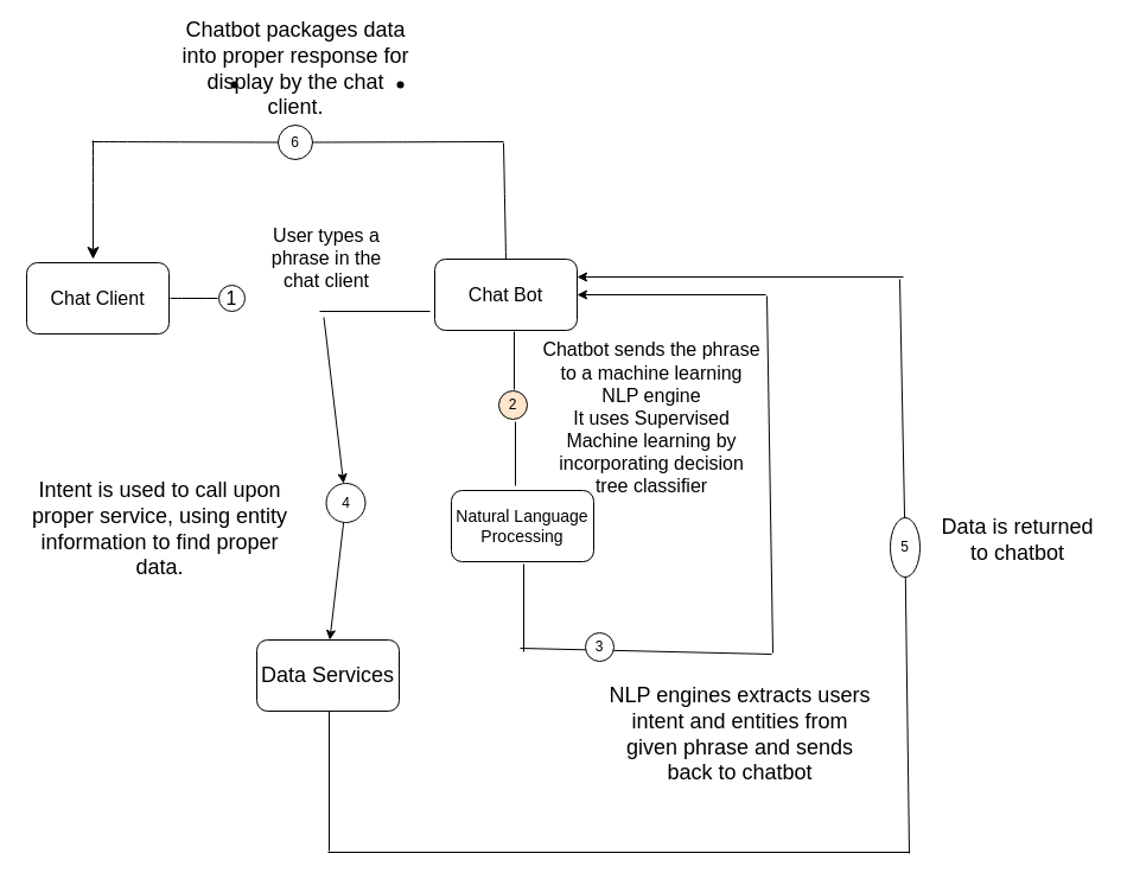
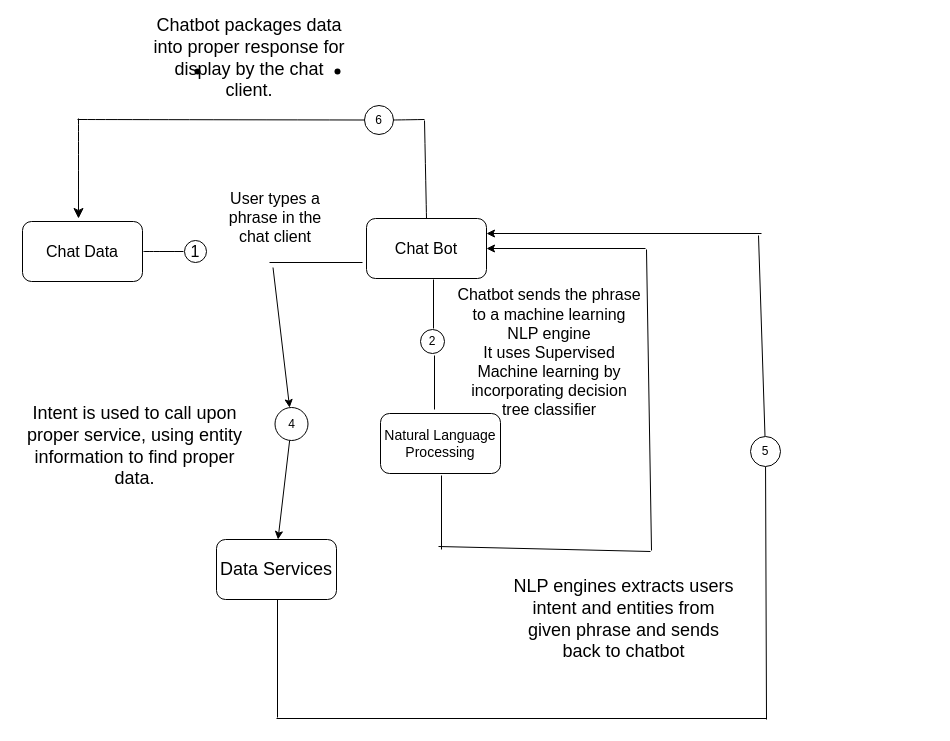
- <mxCell id="16" value="6" style="ellipse;whiteSpace=wrap;html=1;aspect=fixed;" vertex="1" parent="1"><mxGeometry x="234" y="105" width="29" height="29" as="geometry" /></mxCell>
+ <mxCell id="16" value="6" style="ellipse;whiteSpace=wrap;html=1;aspect=fixed;" vertex="1" parent="1"><mxGeometry x="364" y="105" width="29" height="29" as="geometry" /></mxCell>
- <mxCell id="2" value="Chat Client" style="rounded=1;whiteSpace=wrap;html=1;fontSize=16;" vertex="1" parent="1"><mxGeometry x="22" y="221" width="120" height="60" as="geometry" /></mxCell>
+ <mxCell id="2" value="Chat Data" style="rounded=1;whiteSpace=wrap;html=1;fontSize=16;" vertex="1" parent="1"><mxGeometry x="22" y="221" width="120" height="60" as="geometry" /></mxCell>
- <mxCell id="14" value="2" style="ellipse;whiteSpace=wrap;html=1;aspect=fixed;fillColor=#ffe6cc;" vertex="1" parent="1"><mxGeometry x="420" y="329" width="24" height="24" as="geometry" /></mxCell>
+ <mxCell id="14" value="2" style="ellipse;whiteSpace=wrap;html=1;aspect=fixed;" vertex="1" parent="1"><mxGeometry x="420" y="329" width="24" height="24" as="geometry" /></mxCell>
- <mxCell id="31" value="&lt;font style=&quot;font-size: 18px;&quot;&gt;Data is returned to chatbot&lt;/font&gt;" style="text;strokeColor=none;fillColor=none;html=1;align=center;verticalAlign=middle;whiteSpace=wrap;rounded=0;fontSize=16;" vertex="1" parent="1"><mxGeometry x="787" y="417" width="141" height="75" as="geometry" /></mxCell>
- <mxCell id="30" value="5" style="ellipse;whiteSpace=wrap;html=1;aspect=fixed;" vertex="1" parent="1"><mxGeometry x="750" y="436" width="25" height="50" as="geometry" /></mxCell>
+ <mxCell id="30" value="5" style="ellipse;whiteSpace=wrap;html=1;aspect=fixed;" vertex="1" parent="1"><mxGeometry x="750" y="436" width="30" height="30" as="geometry" /></mxCell>
- <mxCell id="23" value="3" style="ellipse;whiteSpace=wrap;html=1;aspect=fixed;" vertex="1" parent="1"><mxGeometry x="493" y="533" width="24" height="24" as="geometry" /></mxCell>
